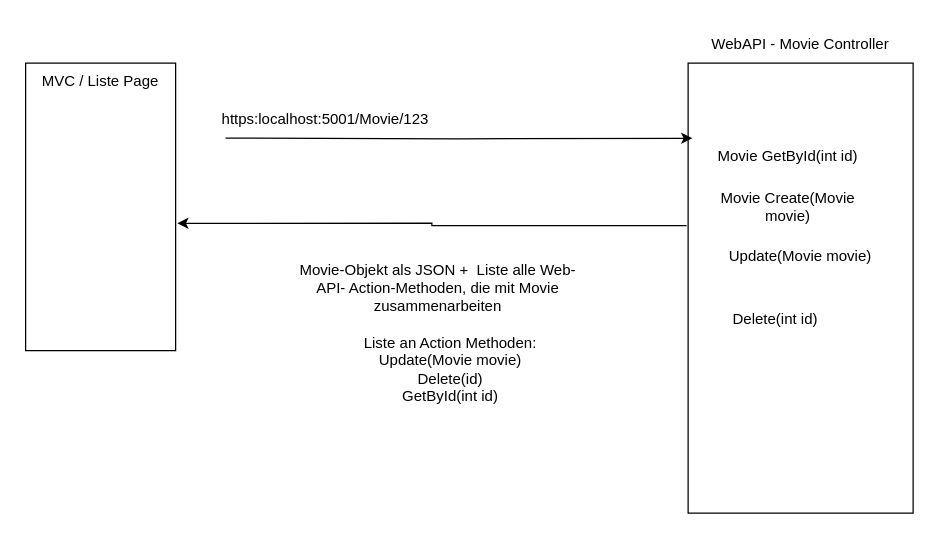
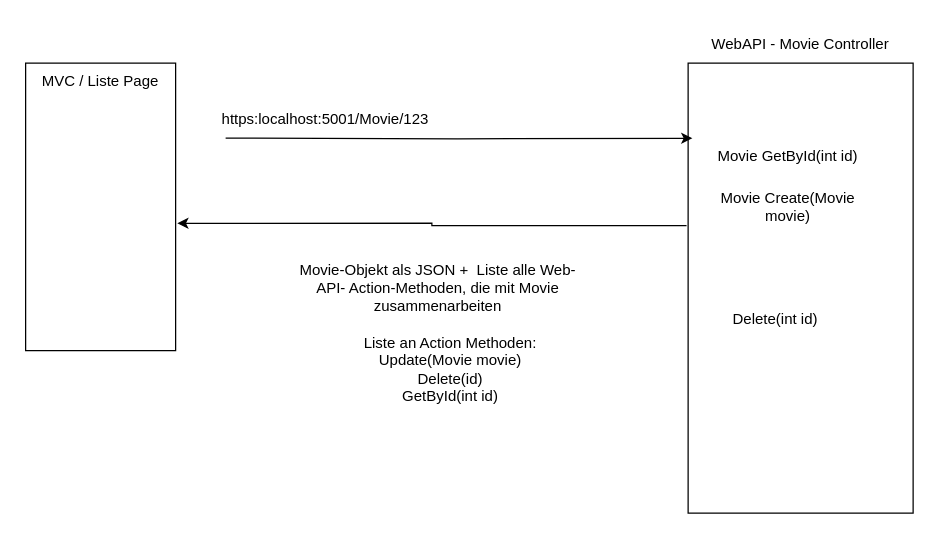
- <mxCell id="6" value="Update(Movie movie)" style="text;html=1;strokeColor=none;fillColor=none;align=center;verticalAlign=middle;whiteSpace=wrap;rounded=0;" vertex="1" parent="1"><mxGeometry x="570" y="190" width="140" height="30" as="geometry" /></mxCell>
